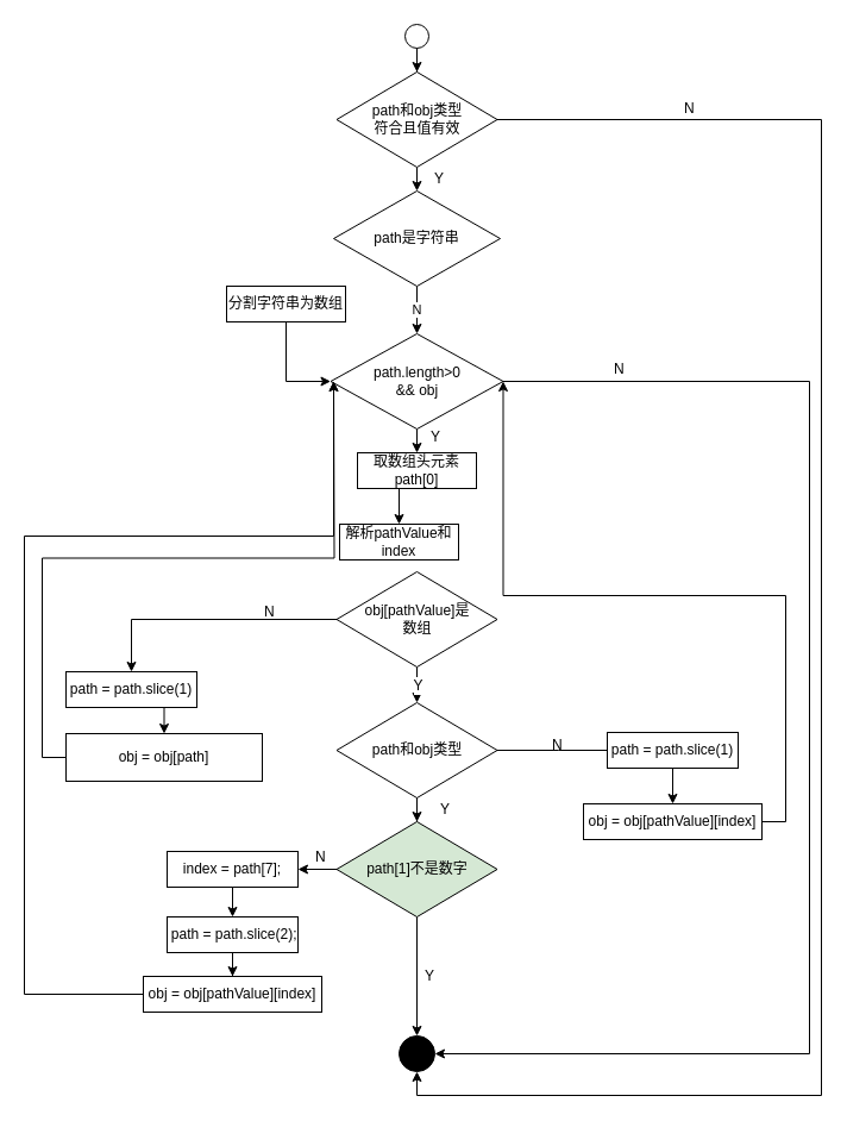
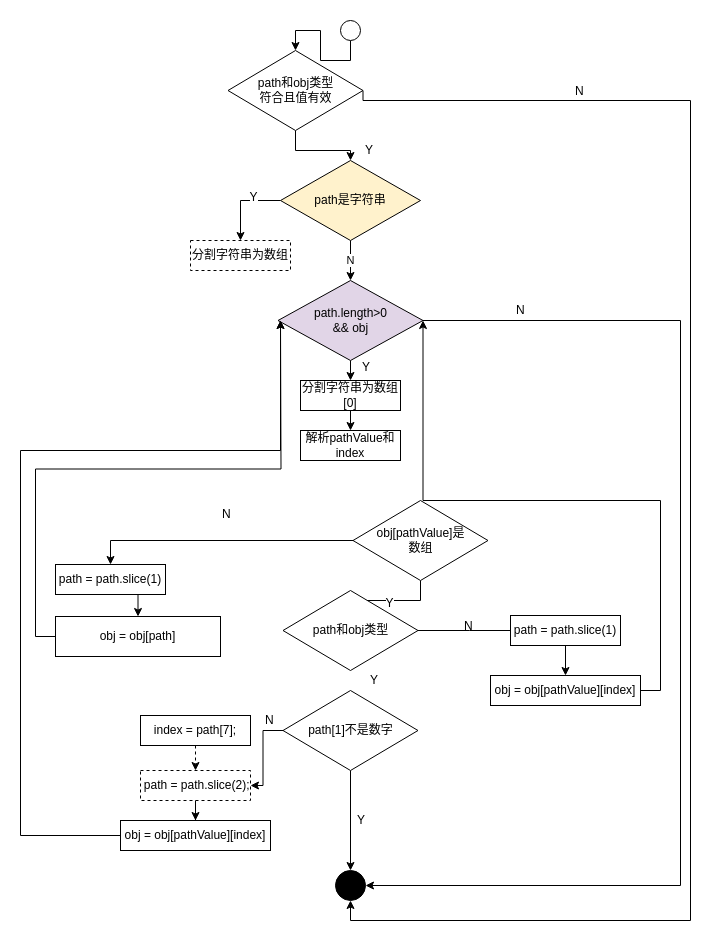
- <mxCell id="6" value="path和obj类型&lt;br&gt;符合且值有效" style="rhombus;whiteSpace=wrap;html=1;" vertex="1" parent="1"><mxGeometry x="282.5" y="60" width="135" height="80" as="geometry" /></mxCell>
+ <mxCell id="6" value="path和obj类型&lt;br&gt;符合且值有效" style="rhombus;whiteSpace=wrap;html=1;" vertex="1" parent="1"><mxGeometry x="227.5" y="50" width="135" height="80" as="geometry" /></mxCell>
+ <mxCell id="8" style="edgeStyle=orthogonalEdgeStyle;rounded=0;orthogonalLoop=1;jettySize=auto;html=1;exitX=0;exitY=0.5;exitDx=0;exitDy=0;entryX=0.5;entryY=0;entryDx=0;entryDy=0;" edge="1" parent="1" source="10" target="15"><mxGeometry relative="1" as="geometry" /></mxCell>
+ <mxCell id="9" value="Y" style="text;html=1;resizable=0;points=[];align=center;verticalAlign=middle;labelBackgroundColor=#ffffff;" vertex="1" connectable="0" parent="8"><mxGeometry x="-0.3" y="-4" relative="1" as="geometry"><mxPoint as="offset" /></mxGeometry></mxCell>
- <mxCell id="10" value="path是字符串" style="rhombus;whiteSpace=wrap;html=1;" vertex="1" parent="1"><mxGeometry x="280" y="160" width="140" height="80" as="geometry" /></mxCell>
+ <mxCell id="10" value="path是字符串" style="rhombus;whiteSpace=wrap;html=1;fillColor=#fff2cc;" vertex="1" parent="1"><mxGeometry x="280" y="160" width="140" height="80" as="geometry" /></mxCell>
- <mxCell id="15" value="分割字符串为数组" style="rounded=0;whiteSpace=wrap;html=1;" vertex="1" parent="1"><mxGeometry x="190" y="240" width="100" height="30" as="geometry" /></mxCell>
+ <mxCell id="15" value="分割字符串为数组" style="rounded=0;whiteSpace=wrap;html=1;dashed=1;" vertex="1" parent="1"><mxGeometry x="190" y="240" width="100" height="30" as="geometry" /></mxCell>
- <mxCell id="14" style="edgeStyle=orthogonalEdgeStyle;rounded=0;orthogonalLoop=1;jettySize=auto;html=1;exitX=0.5;exitY=1;exitDx=0;exitDy=0;entryX=0.5;entryY=1;entryDx=0;entryDy=0;" edge="1" parent="1" source="15" target="13"><mxGeometry relative="1" as="geometry" /></mxCell>
- <mxCell id="13" value="&lt;span style=&quot;white-space: normal&quot;&gt;path.length&amp;gt;0&lt;br&gt;&amp;amp;&amp;amp; obj&lt;br&gt;&lt;/span&gt;" style="rhombus;whiteSpace=wrap;html=1;direction=south;" vertex="1" parent="1"><mxGeometry x="277.5" y="280" width="145" height="80" as="geometry" /></mxCell>
+ <mxCell id="13" value="&lt;span style=&quot;white-space: normal&quot;&gt;path.length&amp;gt;0&lt;br&gt;&amp;amp;&amp;amp; obj&lt;br&gt;&lt;/span&gt;" style="rhombus;whiteSpace=wrap;html=1;direction=south;fillColor=#e1d5e7;" vertex="1" parent="1"><mxGeometry x="277.5" y="280" width="145" height="80" as="geometry" /></mxCell>
- <mxCell id="17" value="取数组头元素path[0]" style="rounded=0;whiteSpace=wrap;html=1;" vertex="1" parent="1"><mxGeometry x="300" y="380" width="100" height="30" as="geometry" /></mxCell>
+ <mxCell id="17" value="分割字符串为数组[0]" style="rounded=0;whiteSpace=wrap;html=1;" vertex="1" parent="1"><mxGeometry x="300" y="380" width="100" height="30" as="geometry" /></mxCell>
- <mxCell id="18" value="解析pathValue和index" style="rounded=0;whiteSpace=wrap;html=1;" vertex="1" parent="1"><mxGeometry x="285" y="440" width="100" height="30" as="geometry" /></mxCell>
+ <mxCell id="18" value="解析pathValue和index" style="rounded=0;whiteSpace=wrap;html=1;" vertex="1" parent="1"><mxGeometry x="300" y="430" width="100" height="30" as="geometry" /></mxCell>
- <mxCell id="22" value="obj[pathValue]是&lt;br&gt;数组" style="rhombus;whiteSpace=wrap;html=1;" vertex="1" parent="1"><mxGeometry x="282.5" y="480" width="135" height="80" as="geometry" /></mxCell>
+ <mxCell id="22" value="obj[pathValue]是&lt;br&gt;数组" style="rhombus;whiteSpace=wrap;html=1;" vertex="1" parent="1"><mxGeometry x="352.5" y="500" width="135" height="80" as="geometry" /></mxCell>
- <mxCell id="23" style="edgeStyle=orthogonalEdgeStyle;rounded=0;orthogonalLoop=1;jettySize=auto;html=1;exitX=0.5;exitY=1;exitDx=0;exitDy=0;" edge="1" parent="1" source="25" target="28"><mxGeometry relative="1" as="geometry" /></mxCell>
- <mxCell id="26" style="edgeStyle=orthogonalEdgeStyle;rounded=0;orthogonalLoop=1;jettySize=auto;html=1;exitX=0;exitY=0.5;exitDx=0;exitDy=0;entryX=1;entryY=0.5;entryDx=0;entryDy=0;" edge="1" parent="1" source="28" target="40"><mxGeometry relative="1" as="geometry" /></mxCell>
+ <mxCell id="26" style="edgeStyle=orthogonalEdgeStyle;rounded=0;orthogonalLoop=1;jettySize=auto;html=1;exitX=0;exitY=0.5;exitDx=0;exitDy=0;" edge="1" parent="1" source="28" target="42"><mxGeometry relative="1" as="geometry" /></mxCell>
- <mxCell id="28" value="path[1]不是数字" style="rhombus;whiteSpace=wrap;html=1;fillColor=#d5e8d4;" vertex="1" parent="1"><mxGeometry x="282.5" y="690" width="135" height="80" as="geometry" /></mxCell>
+ <mxCell id="28" value="path[1]不是数字" style="rhombus;whiteSpace=wrap;html=1;" vertex="1" parent="1"><mxGeometry x="282.5" y="690" width="135" height="80" as="geometry" /></mxCell>
- <mxCell id="39" style="edgeStyle=orthogonalEdgeStyle;rounded=0;orthogonalLoop=1;jettySize=auto;html=1;exitX=0.5;exitY=1;exitDx=0;exitDy=0;entryX=0.5;entryY=0;entryDx=0;entryDy=0;" edge="1" parent="1" source="40" target="42"><mxGeometry relative="1" as="geometry" /></mxCell>
+ <mxCell id="39" style="edgeStyle=orthogonalEdgeStyle;rounded=0;orthogonalLoop=1;jettySize=auto;html=1;exitX=0.5;exitY=1;exitDx=0;exitDy=0;entryX=0.5;entryY=0;entryDx=0;entryDy=0;dashed=1;" edge="1" parent="1" source="40" target="42"><mxGeometry relative="1" as="geometry" /></mxCell>
- <mxCell id="42" value="&lt;span style=&quot;text-align: left ; white-space: nowrap&quot;&gt;&amp;nbsp;path = path.slice(2);&lt;/span&gt;" style="rounded=0;whiteSpace=wrap;html=1;" vertex="1" parent="1"><mxGeometry x="140" y="770" width="110" height="30" as="geometry" /></mxCell>
+ <mxCell id="42" value="&lt;span style=&quot;text-align: left ; white-space: nowrap&quot;&gt;&amp;nbsp;path = path.slice(2);&lt;/span&gt;" style="rounded=0;whiteSpace=wrap;html=1;dashed=1;" vertex="1" parent="1"><mxGeometry x="140" y="770" width="110" height="30" as="geometry" /></mxCell>
